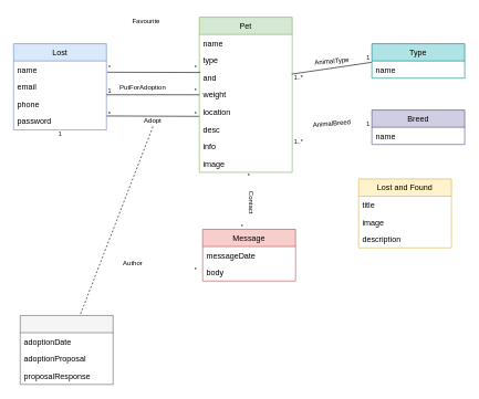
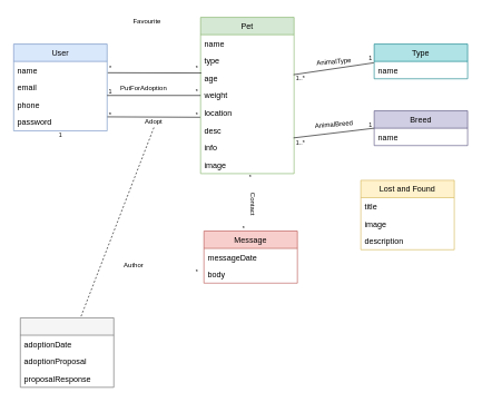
- <mxCell id="3" value="Lost" style="swimlane;fontStyle=0;childLayout=stackLayout;horizontal=1;startSize=26;fillColor=#dae8fc;horizontalStack=0;resizeParent=1;resizeParentMax=0;resizeLast=0;collapsible=1;marginBottom=0;strokeColor=#6c8ebf;" parent="1" vertex="1"><mxGeometry x="20" y="65" width="140" height="130" as="geometry" /></mxCell>
+ <mxCell id="3" value="User" style="swimlane;fontStyle=0;childLayout=stackLayout;horizontal=1;startSize=26;fillColor=#dae8fc;horizontalStack=0;resizeParent=1;resizeParentMax=0;resizeLast=0;collapsible=1;marginBottom=0;strokeColor=#6c8ebf;" parent="1" vertex="1"><mxGeometry x="20" y="65" width="140" height="130" as="geometry" /></mxCell>
- <mxCell id="11" value="and" style="text;strokeColor=none;fillColor=none;align=left;verticalAlign=top;spacingLeft=4;spacingRight=4;overflow=hidden;rotatable=0;points=[[0,0.5],[1,0.5]];portConstraint=eastwest;" parent="8" vertex="1"><mxGeometry y="78" width="140" height="26" as="geometry" /></mxCell>
+ <mxCell id="11" value="age" style="text;strokeColor=none;fillColor=none;align=left;verticalAlign=top;spacingLeft=4;spacingRight=4;overflow=hidden;rotatable=0;points=[[0,0.5],[1,0.5]];portConstraint=eastwest;" parent="8" vertex="1"><mxGeometry y="78" width="140" height="26" as="geometry" /></mxCell>
+ <mxCell id="51" value="" style="endArrow=none;html=1;exitX=0.994;exitY=0.944;exitDx=0;exitDy=0;entryX=0;entryY=0.5;entryDx=0;entryDy=0;exitPerimeter=0;" edge="1" parent="1" source="14" target="48"><mxGeometry width="50" height="50" relative="1" as="geometry"><mxPoint x="460" y="190.5" as="sourcePoint" /><mxPoint x="540" y="190.5" as="targetPoint" /></mxGeometry></mxCell>
